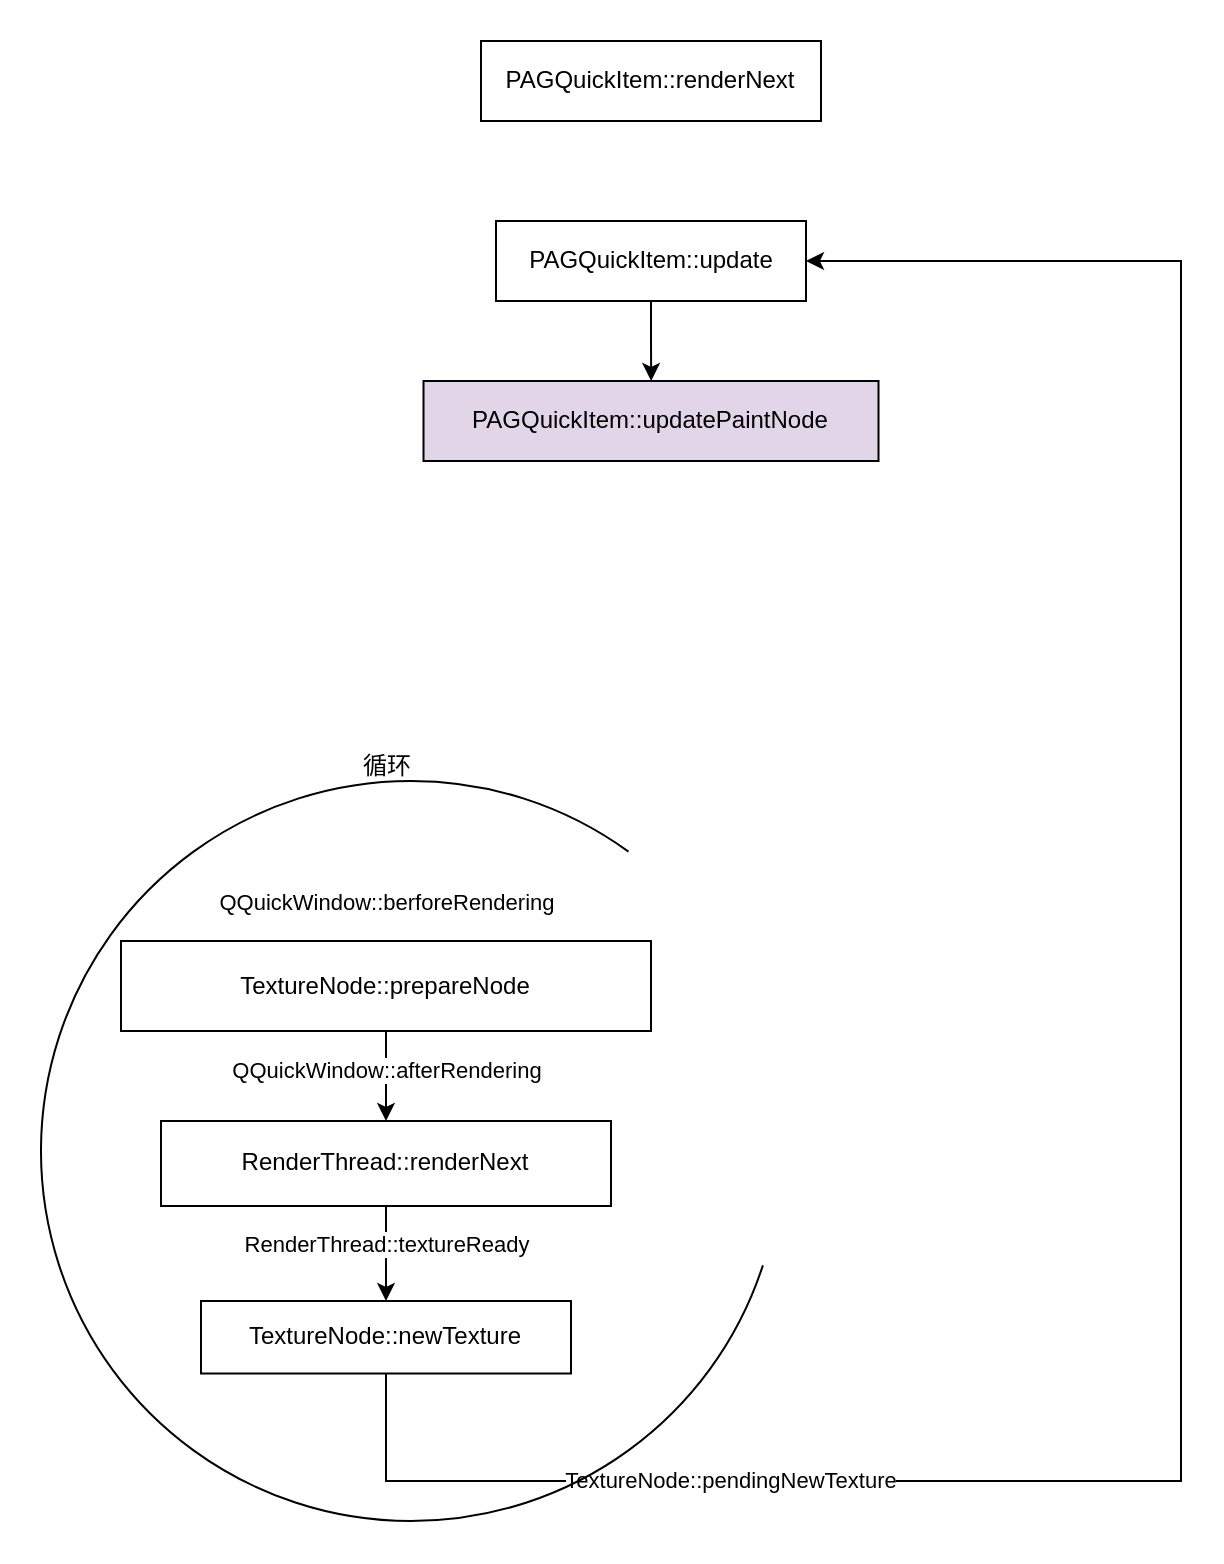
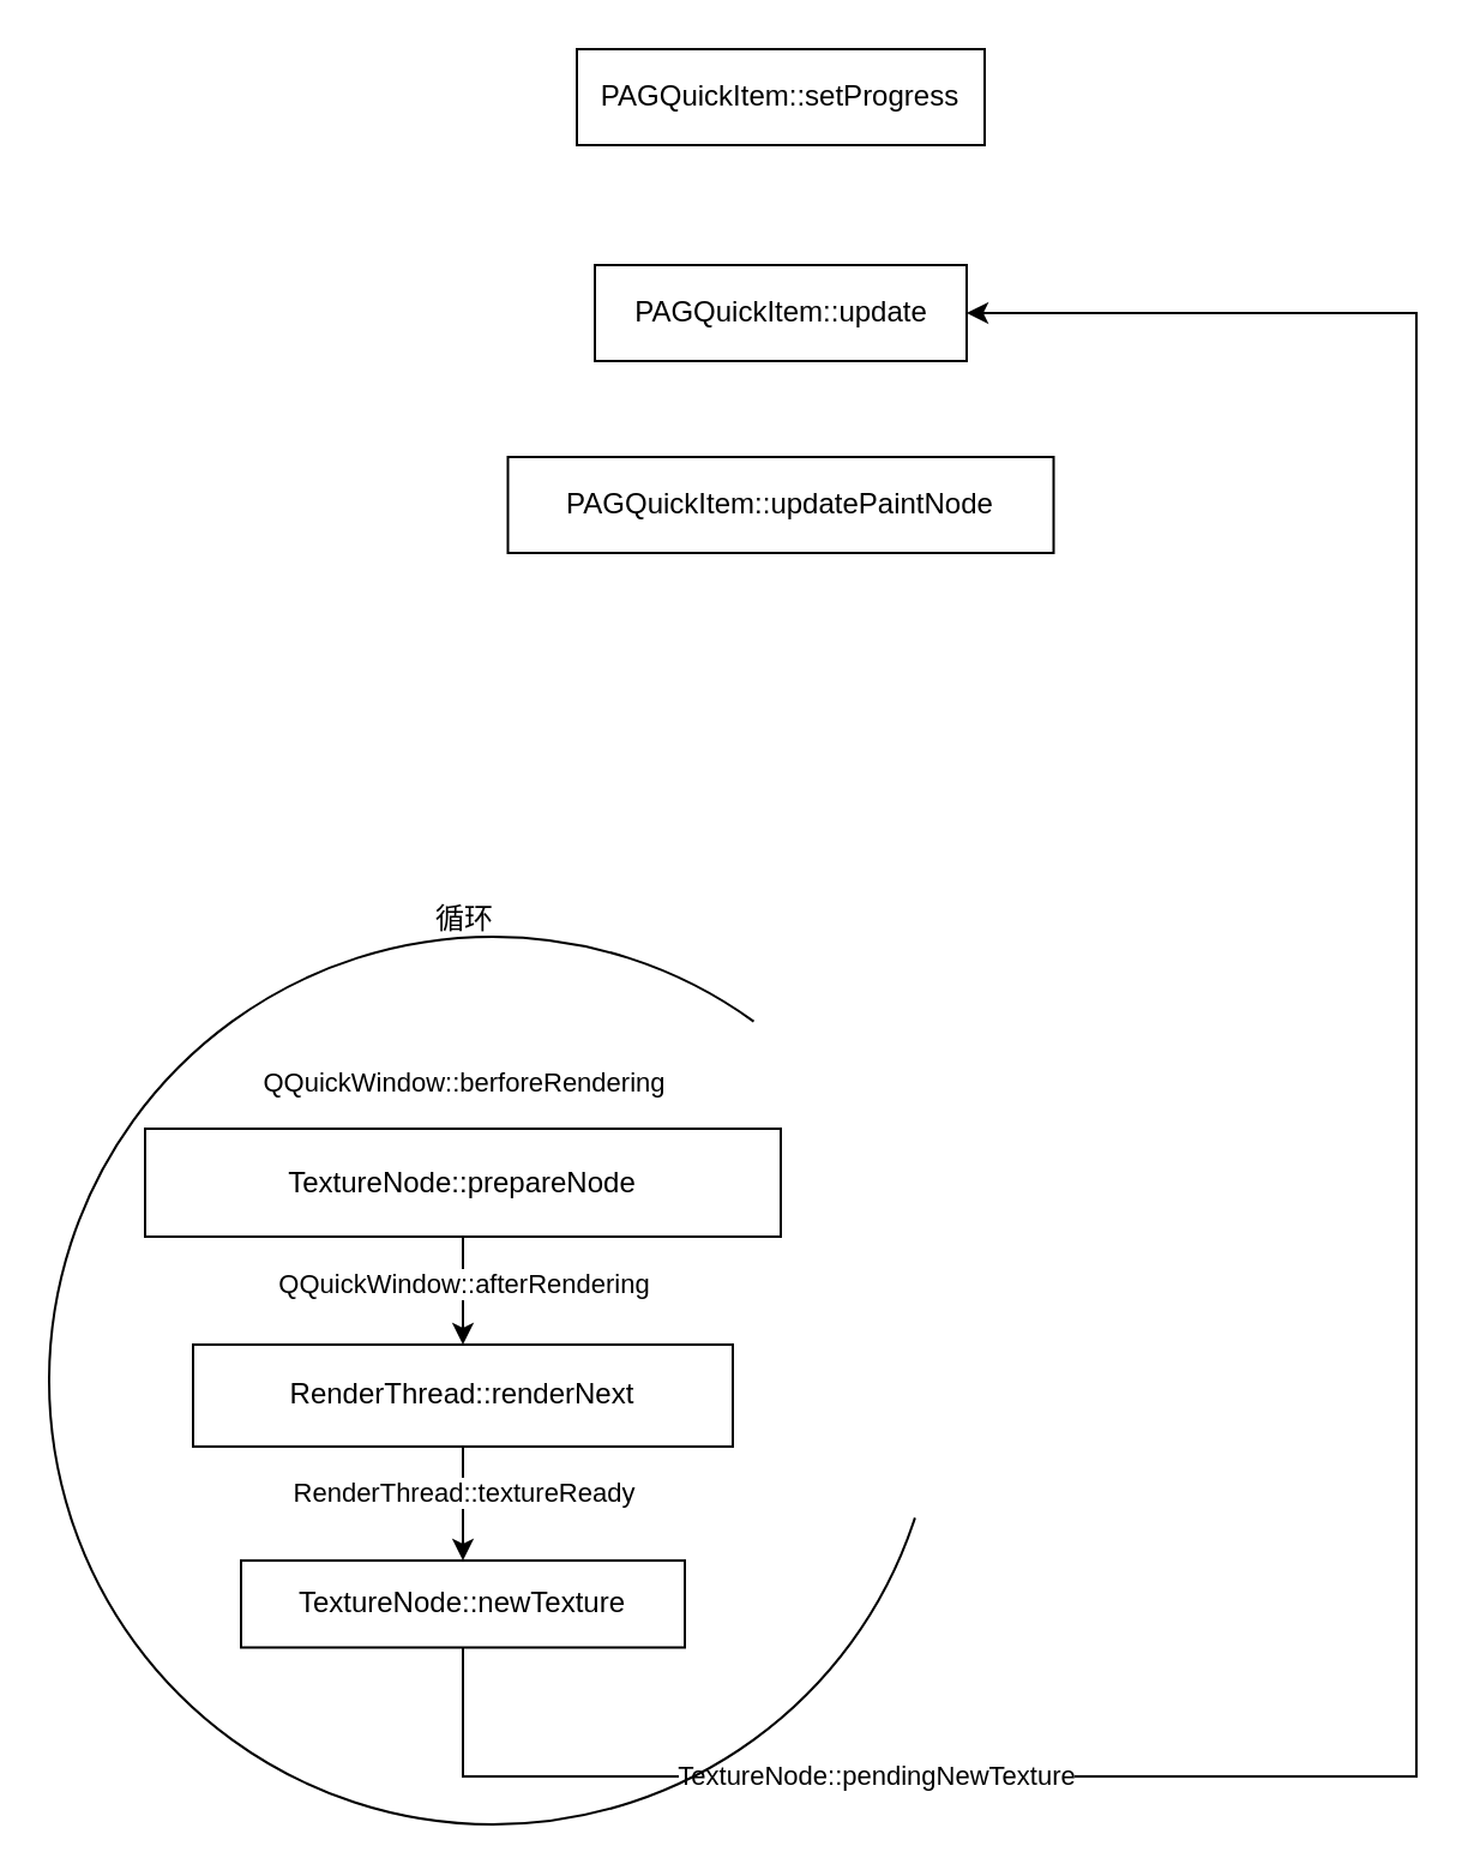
- <mxCell id="2" value="PAGQuickItem::renderNext" style="rounded=0;whiteSpace=wrap;html=1;" parent="1" vertex="1"><mxGeometry x="240" y="20" width="170" height="40" as="geometry" /></mxCell>
+ <mxCell id="2" value="PAGQuickItem::setProgress" style="rounded=0;whiteSpace=wrap;html=1;" parent="1" vertex="1"><mxGeometry x="240" y="20" width="170" height="40" as="geometry" /></mxCell>
- <mxCell id="3" value="" style="edgeStyle=orthogonalEdgeStyle;rounded=0;orthogonalLoop=1;jettySize=auto;html=1;" parent="1" source="4" target="5" edge="1"><mxGeometry relative="1" as="geometry" /></mxCell>
- <mxCell id="5" value="&lt;span style=&quot;&quot;&gt;PAGQuickItem::&lt;/span&gt;updatePaintNode" style="whiteSpace=wrap;html=1;rounded=0;fillColor=#e1d5e7;" parent="1" vertex="1"><mxGeometry x="211.25" y="190" width="227.5" height="40" as="geometry" /></mxCell>
+ <mxCell id="5" value="&lt;span style=&quot;&quot;&gt;PAGQuickItem::&lt;/span&gt;updatePaintNode" style="whiteSpace=wrap;html=1;rounded=0;" parent="1" vertex="1"><mxGeometry x="211.25" y="190" width="227.5" height="40" as="geometry" /></mxCell>
